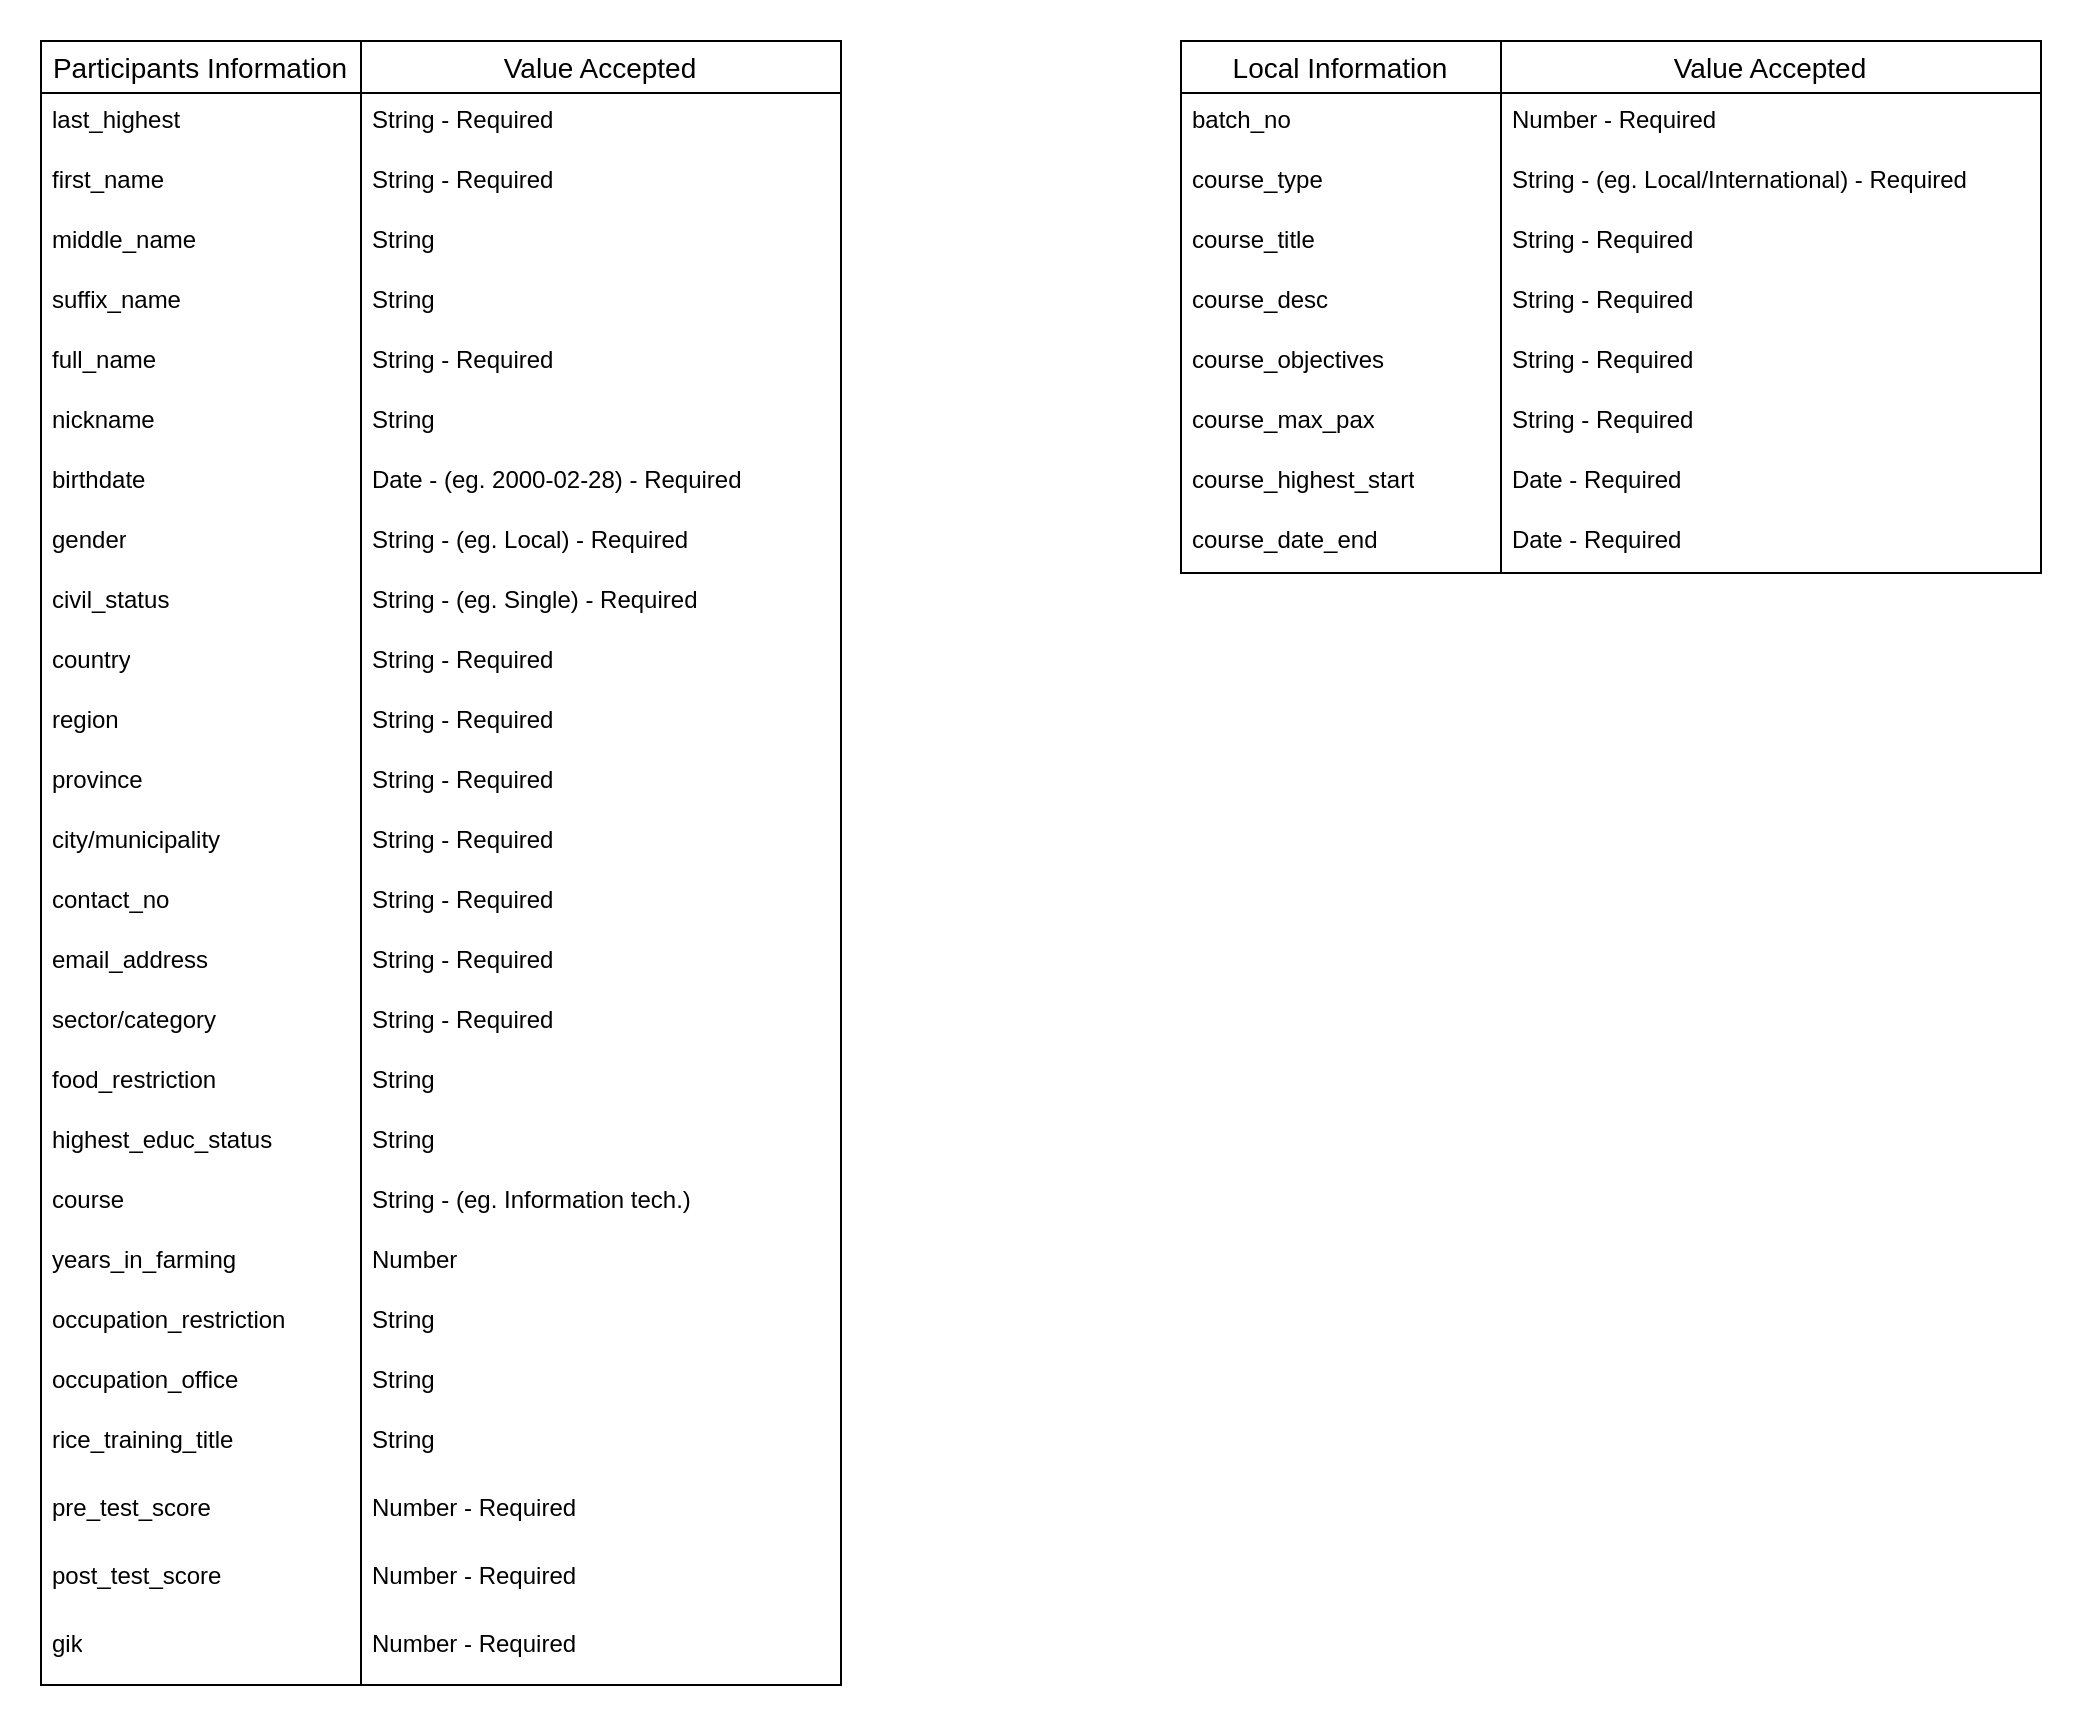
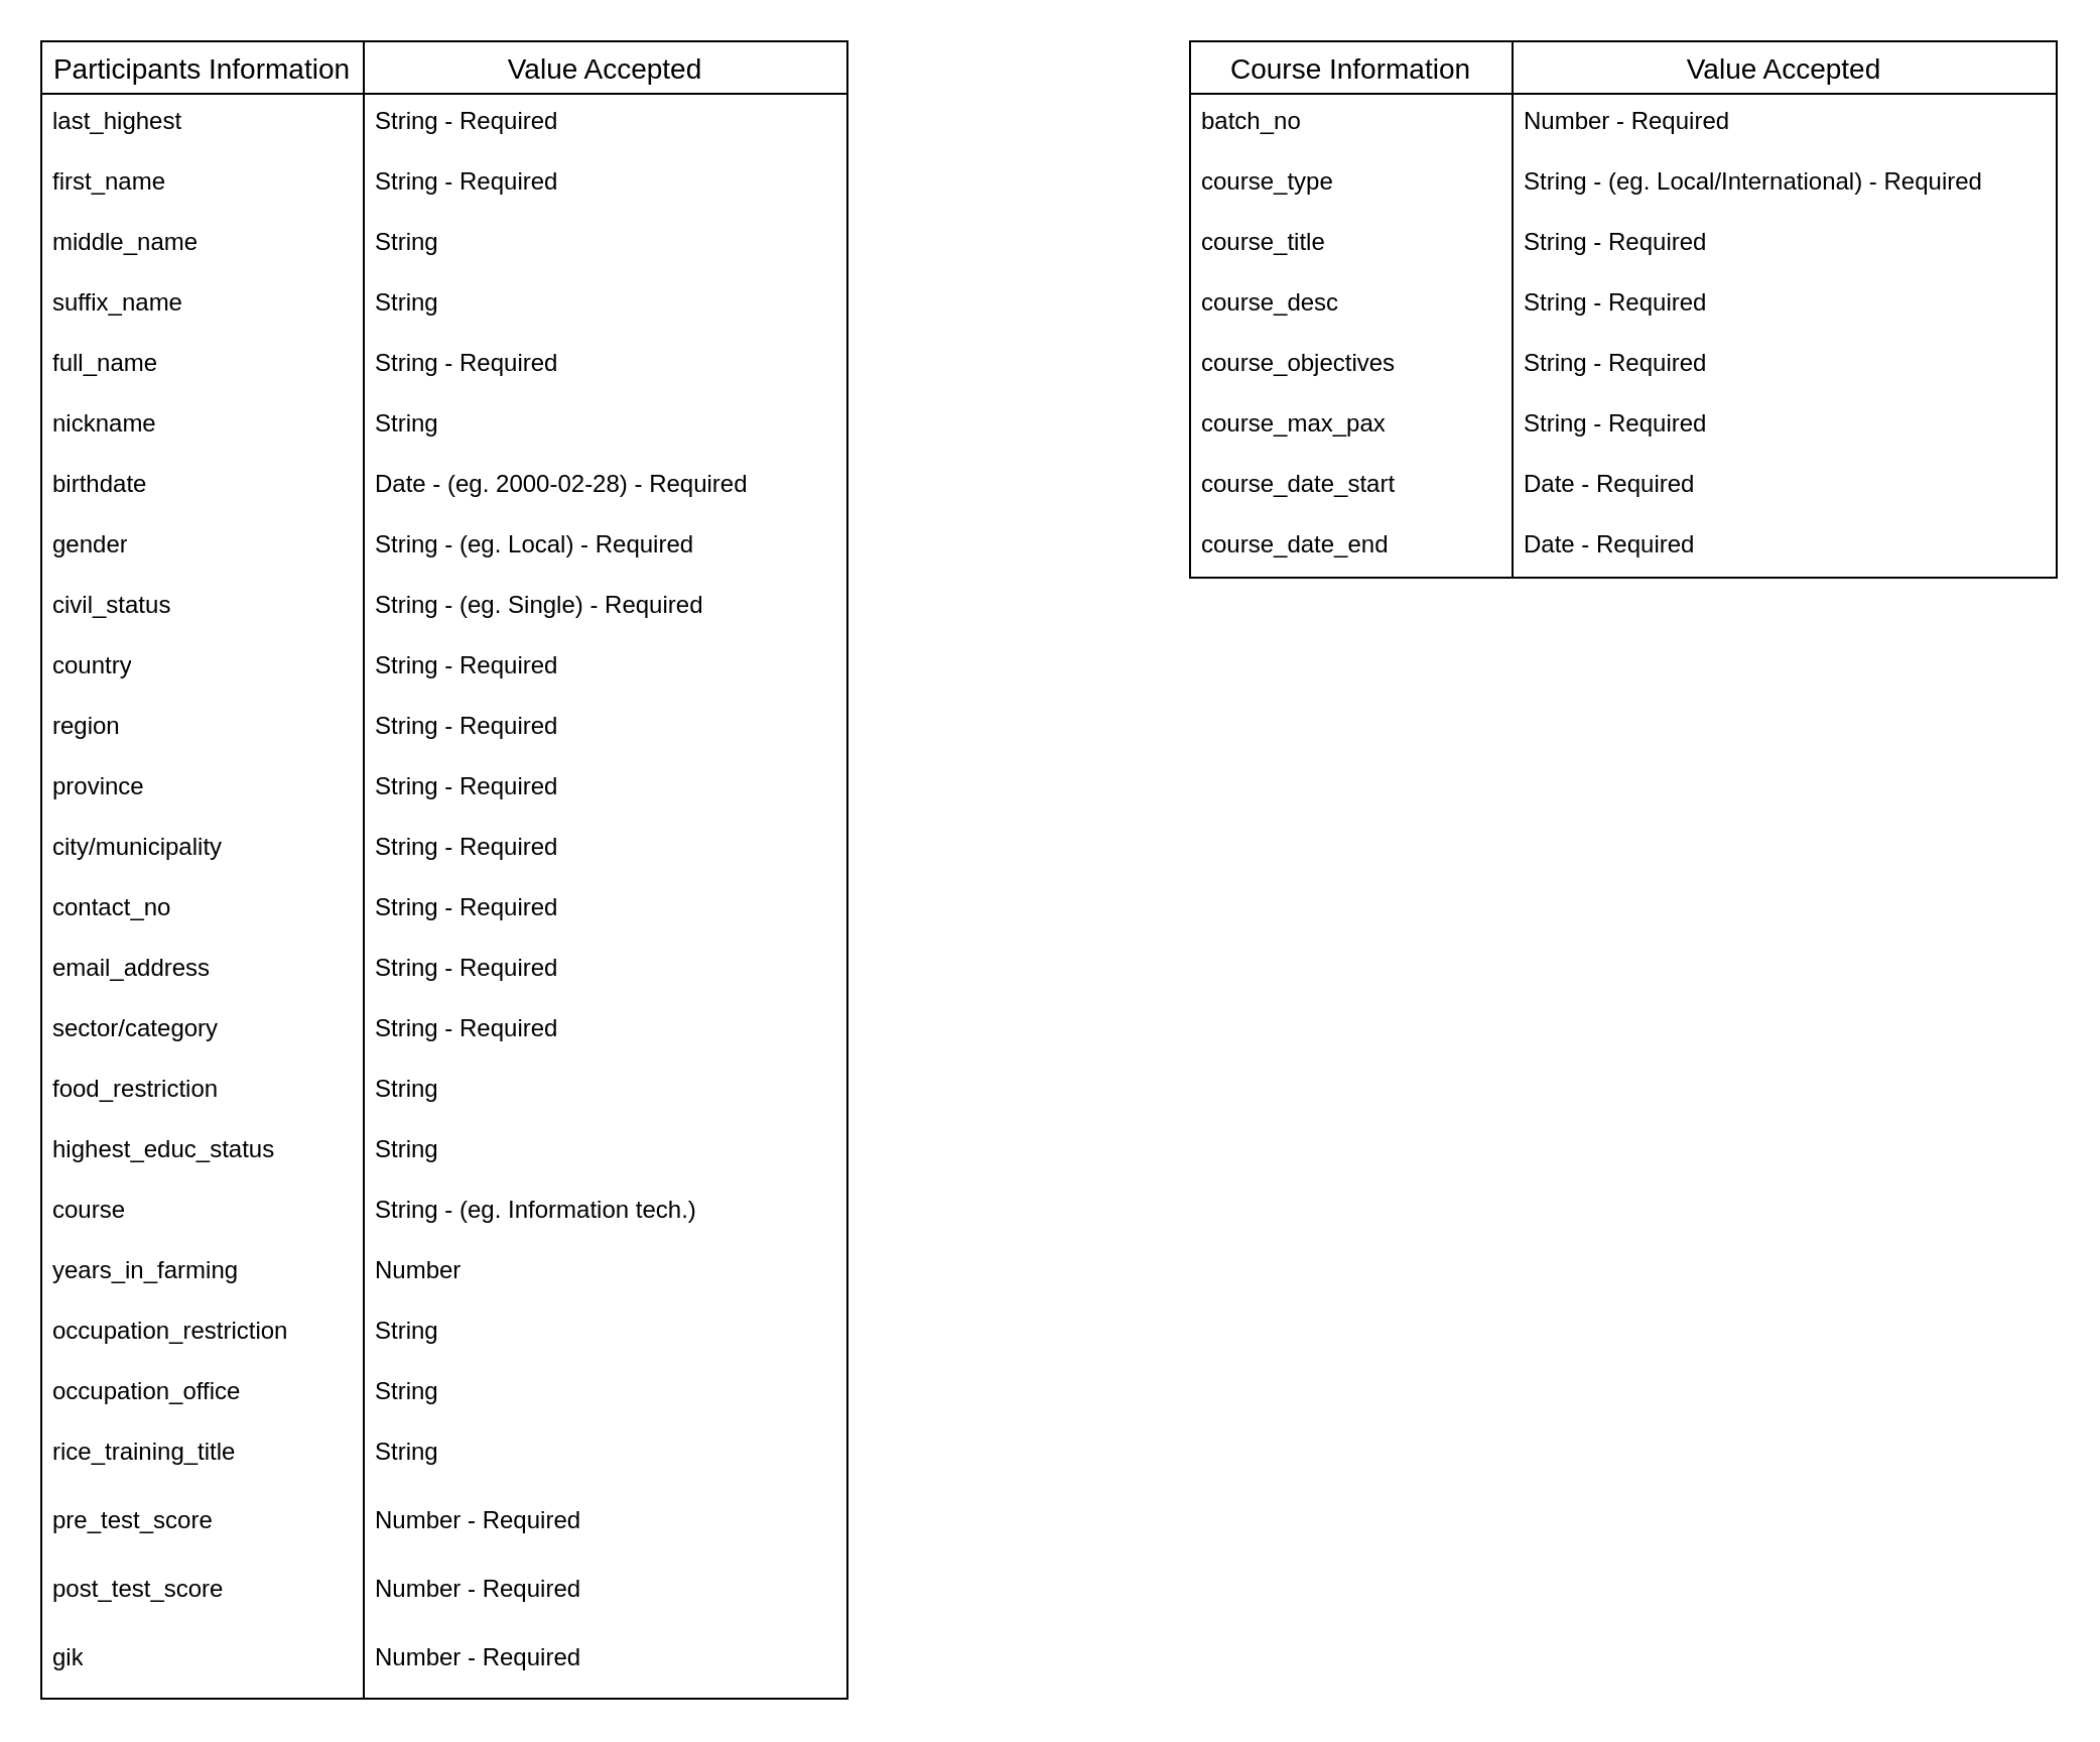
- <mxCell id="56" value="Local Information" style="swimlane;fontStyle=0;childLayout=stackLayout;horizontal=1;startSize=26;horizontalStack=0;resizeParent=1;resizeParentMax=0;resizeLast=0;collapsible=1;marginBottom=0;align=center;fontSize=14;" vertex="1" parent="1"><mxGeometry x="590" y="20" width="160" height="266" as="geometry" /></mxCell>
+ <mxCell id="56" value="Course Information" style="swimlane;fontStyle=0;childLayout=stackLayout;horizontal=1;startSize=26;horizontalStack=0;resizeParent=1;resizeParentMax=0;resizeLast=0;collapsible=1;marginBottom=0;align=center;fontSize=14;" vertex="1" parent="1"><mxGeometry x="590" y="20" width="160" height="266" as="geometry" /></mxCell>
- <mxCell id="63" value="course_highest_start" style="text;strokeColor=none;fillColor=none;spacingLeft=4;spacingRight=4;overflow=hidden;rotatable=0;points=[[0,0.5],[1,0.5]];portConstraint=eastwest;fontSize=12;whiteSpace=wrap;html=1;" vertex="1" parent="56"><mxGeometry y="206" width="160" height="30" as="geometry" /></mxCell>
+ <mxCell id="63" value="course_date_start" style="text;strokeColor=none;fillColor=none;spacingLeft=4;spacingRight=4;overflow=hidden;rotatable=0;points=[[0,0.5],[1,0.5]];portConstraint=eastwest;fontSize=12;whiteSpace=wrap;html=1;" vertex="1" parent="56"><mxGeometry y="206" width="160" height="30" as="geometry" /></mxCell>
